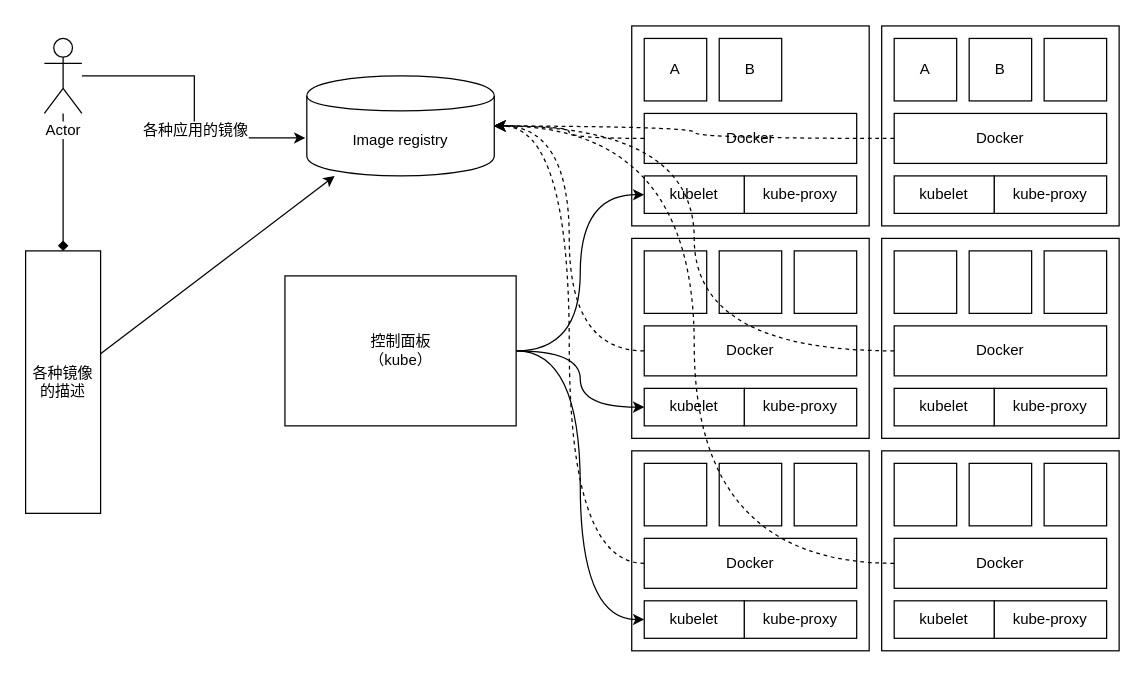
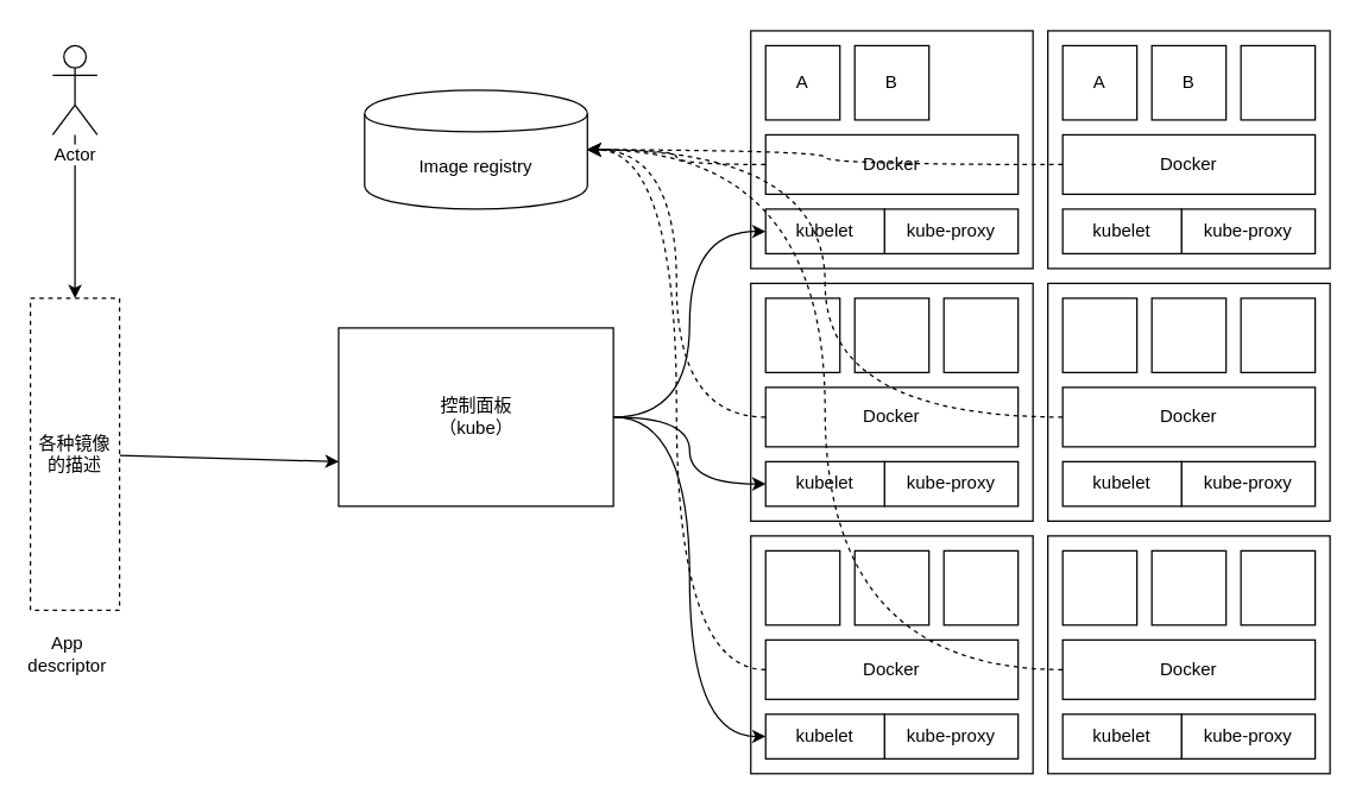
- <mxCell id="10" style="edgeStyle=orthogonalEdgeStyle;rounded=0;orthogonalLoop=1;jettySize=auto;html=1;entryX=-0.008;entryY=0.62;entryDx=0;entryDy=0;entryPerimeter=0;" edge="1" parent="1" source="13" target="5"><mxGeometry relative="1" as="geometry" /></mxCell>
- <mxCell id="11" value="各种应用的镜像" style="text;html=1;align=center;verticalAlign=middle;resizable=0;points=[];labelBackgroundColor=#ffffff;" vertex="1" connectable="0" parent="10"><mxGeometry x="0.009" y="18" relative="1" as="geometry"><mxPoint x="-18" y="18" as="offset" /></mxGeometry></mxCell>
- <mxCell id="12" style="edgeStyle=orthogonalEdgeStyle;rounded=0;orthogonalLoop=1;jettySize=auto;html=1;entryX=0.5;entryY=0;entryDx=0;entryDy=0;endArrow=diamond;" edge="1" parent="1" source="13" target="15"><mxGeometry relative="1" as="geometry" /></mxCell>
+ <mxCell id="12" style="edgeStyle=orthogonalEdgeStyle;rounded=0;orthogonalLoop=1;jettySize=auto;html=1;entryX=0.5;entryY=0;entryDx=0;entryDy=0;" edge="1" parent="1" source="13" target="15"><mxGeometry relative="1" as="geometry" /></mxCell>
- <mxCell id="14" style="orthogonalLoop=1;jettySize=auto;html=1;rounded=0;" edge="1" parent="1" source="15" target="5"><mxGeometry relative="1" as="geometry" /></mxCell>
+ <mxCell id="14" style="orthogonalLoop=1;jettySize=auto;html=1;entryX=0;entryY=0.75;entryDx=0;entryDy=0;rounded=0;" edge="1" parent="1" source="15" target="9"><mxGeometry relative="1" as="geometry" /></mxCell>
- <mxCell id="15" value="各种镜像的描述" style="rounded=0;whiteSpace=wrap;html=1;fillColor=#ffffff;strokeColor=#000000;" vertex="1" parent="1"><mxGeometry x="20" y="200" width="60" height="210" as="geometry" /></mxCell>
+ <mxCell id="15" value="各种镜像的描述" style="rounded=0;whiteSpace=wrap;html=1;fillColor=#ffffff;strokeColor=#000000;dashed=1;" vertex="1" parent="1"><mxGeometry x="20" y="200" width="60" height="210" as="geometry" /></mxCell>
+ <mxCell id="60" value="App descriptor" style="text;html=1;strokeColor=none;fillColor=none;align=center;verticalAlign=middle;whiteSpace=wrap;rounded=0;" vertex="1" parent="1"><mxGeometry x="25" y="430" width="40" height="20" as="geometry" /></mxCell>
